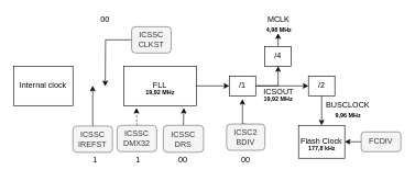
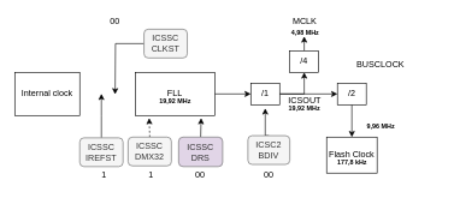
- <mxCell id="22" value="BUSCLOCK" style="text;html=1;strokeColor=none;fillColor=none;align=center;verticalAlign=middle;whiteSpace=wrap;rounded=0;" vertex="1" parent="1"><mxGeometry x="487" y="150" width="80" height="20" as="geometry" /></mxCell>
+ <mxCell id="22" value="BUSCLOCK" style="text;html=1;strokeColor=none;fillColor=none;align=center;verticalAlign=middle;whiteSpace=wrap;rounded=0;" vertex="1" parent="1"><mxGeometry x="487" y="80" width="80" height="20" as="geometry" /></mxCell>
- <mxCell id="13" value="ICSSC&lt;br&gt;DRS" style="rounded=1;whiteSpace=wrap;html=1;fillColor=#f5f5f5;strokeColor=#666666;fontColor=#333333;" vertex="1" parent="1"><mxGeometry x="247" y="190" width="61" height="41" as="geometry" /></mxCell>
+ <mxCell id="13" value="ICSSC&lt;br&gt;DRS" style="rounded=1;whiteSpace=wrap;html=1;fillColor=#e1d5e7;strokeColor=#666666;fontColor=#333333;" vertex="1" parent="1"><mxGeometry x="247" y="190" width="61" height="41" as="geometry" /></mxCell>
- <mxCell id="19" style="edgeStyle=orthogonalEdgeStyle;rounded=0;orthogonalLoop=1;jettySize=auto;html=1;exitX=0;exitY=0.5;exitDx=0;exitDy=0;entryX=1;entryY=0.5;entryDx=0;entryDy=0;" edge="1" parent="1" source="20" target="18"><mxGeometry relative="1" as="geometry" /></mxCell>
- <mxCell id="20" value="FCDIV" style="rounded=1;whiteSpace=wrap;html=1;fillColor=#f5f5f5;strokeColor=#666666;fontColor=#333333;" vertex="1" parent="1"><mxGeometry x="547" y="200" width="60" height="30" as="geometry" /></mxCell>
